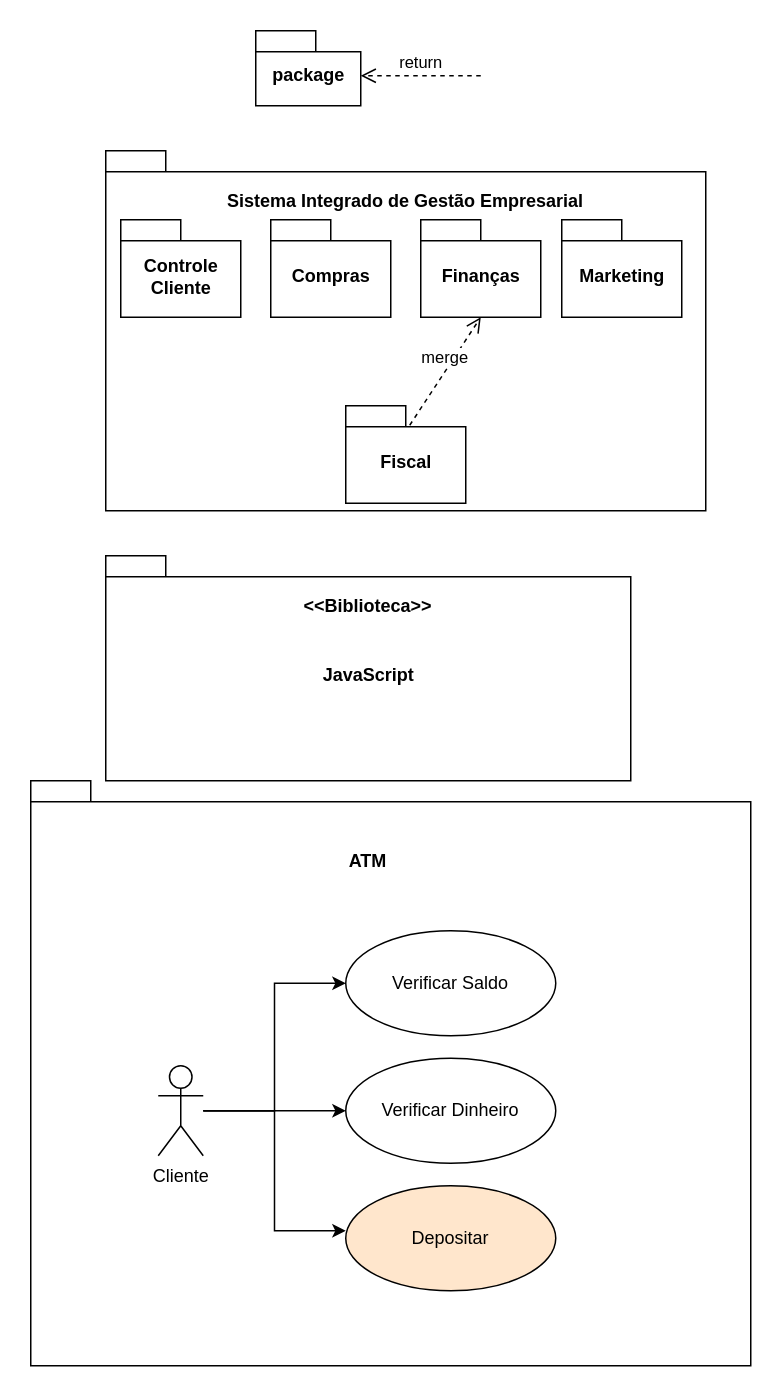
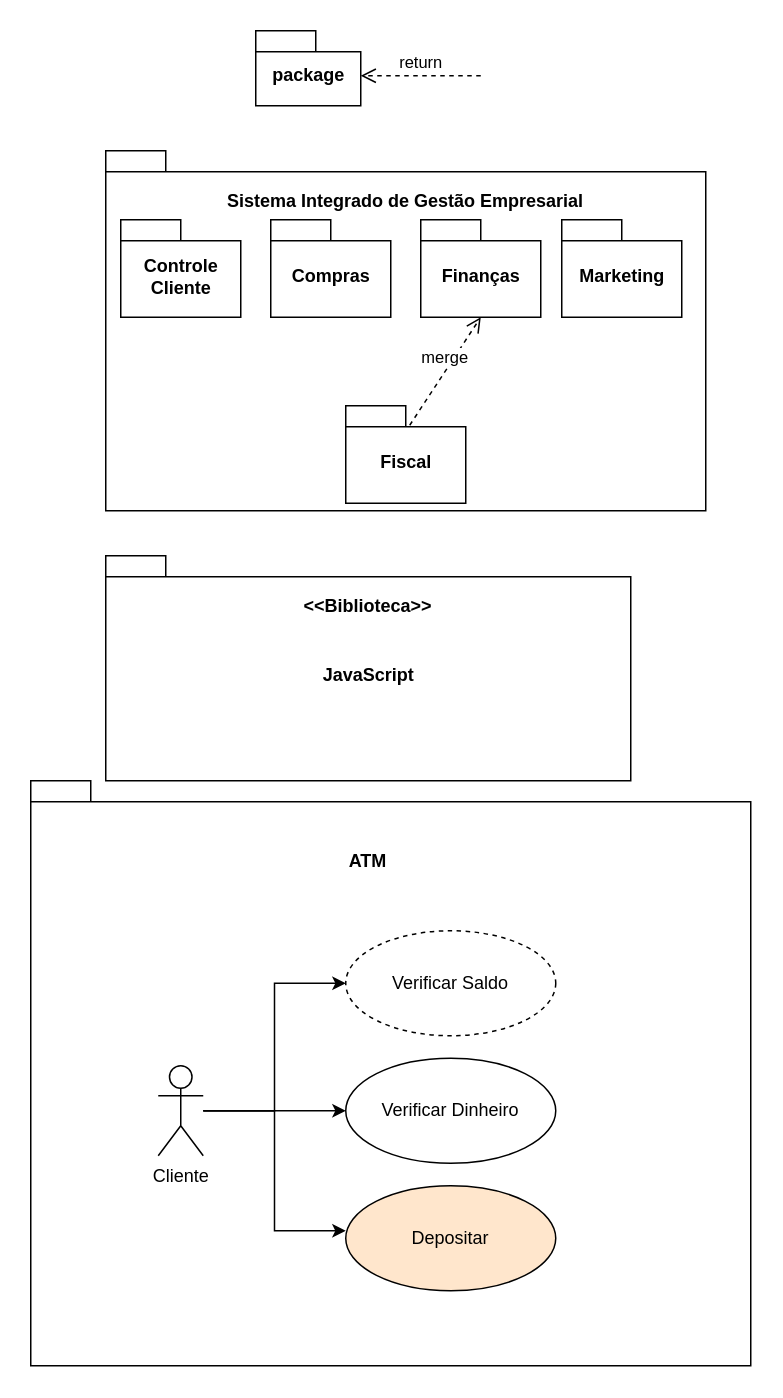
- <mxCell id="19" value="Verificar Saldo" style="ellipse;whiteSpace=wrap;html=1;" vertex="1" parent="1"><mxGeometry x="230" y="620" width="140" height="70" as="geometry" /></mxCell>
+ <mxCell id="19" value="Verificar Saldo" style="ellipse;whiteSpace=wrap;html=1;dashed=1;" vertex="1" parent="1"><mxGeometry x="230" y="620" width="140" height="70" as="geometry" /></mxCell>
